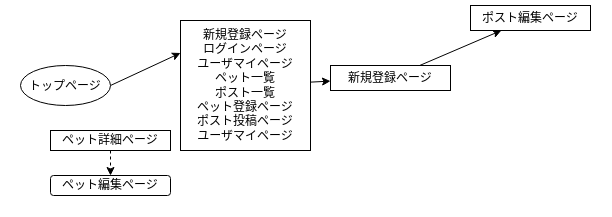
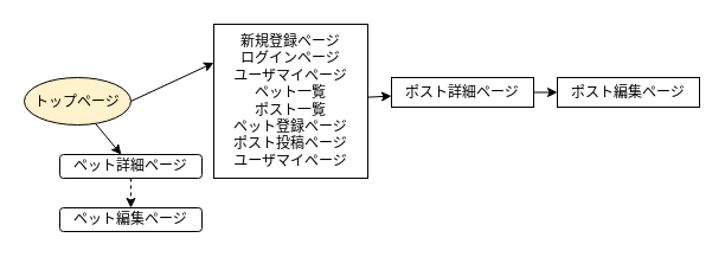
- <mxCell id="12" value="ポスト編集ページ" style="whiteSpace=wrap;html=1;" vertex="1" parent="1"><mxGeometry x="470" y="5" width="120" height="25" as="geometry" /></mxCell>
+ <mxCell id="12" value="ポスト編集ページ" style="whiteSpace=wrap;html=1;" vertex="1" parent="1"><mxGeometry x="470" y="65" width="120" height="25" as="geometry" /></mxCell>
- <mxCell id="11" value="新規登録ページ" style="whiteSpace=wrap;html=1;" vertex="1" parent="1"><mxGeometry x="330" y="65" width="120" height="25" as="geometry" /></mxCell>
+ <mxCell id="11" value="ポスト詳細ページ" style="whiteSpace=wrap;html=1;" vertex="1" parent="1"><mxGeometry x="330" y="65" width="120" height="25" as="geometry" /></mxCell>
- <mxCell id="4" value="トップページ" style="ellipse" vertex="1" parent="1"><mxGeometry x="20" y="65" width="90" height="40" as="geometry" /></mxCell>
+ <mxCell id="4" value="トップページ" style="ellipse;fillColor=#fff2cc;" vertex="1" parent="1"><mxGeometry x="20" y="65" width="90" height="40" as="geometry" /></mxCell>
+ <mxCell id="3" value="" style="edgeStyle=none;html=1;" edge="1" parent="1" source="4" target="8"><mxGeometry relative="1" as="geometry" /></mxCell>
- <mxCell id="8" value="ペット詳細ページ" style="whiteSpace=wrap;html=1;" vertex="1" parent="1"><mxGeometry x="50" y="130" width="120" height="20" as="geometry" /></mxCell>
+ <mxCell id="8" value="ペット詳細ページ" style="whiteSpace=wrap;html=1;rounded=1;" vertex="1" parent="1"><mxGeometry x="50" y="130" width="120" height="20" as="geometry" /></mxCell>
